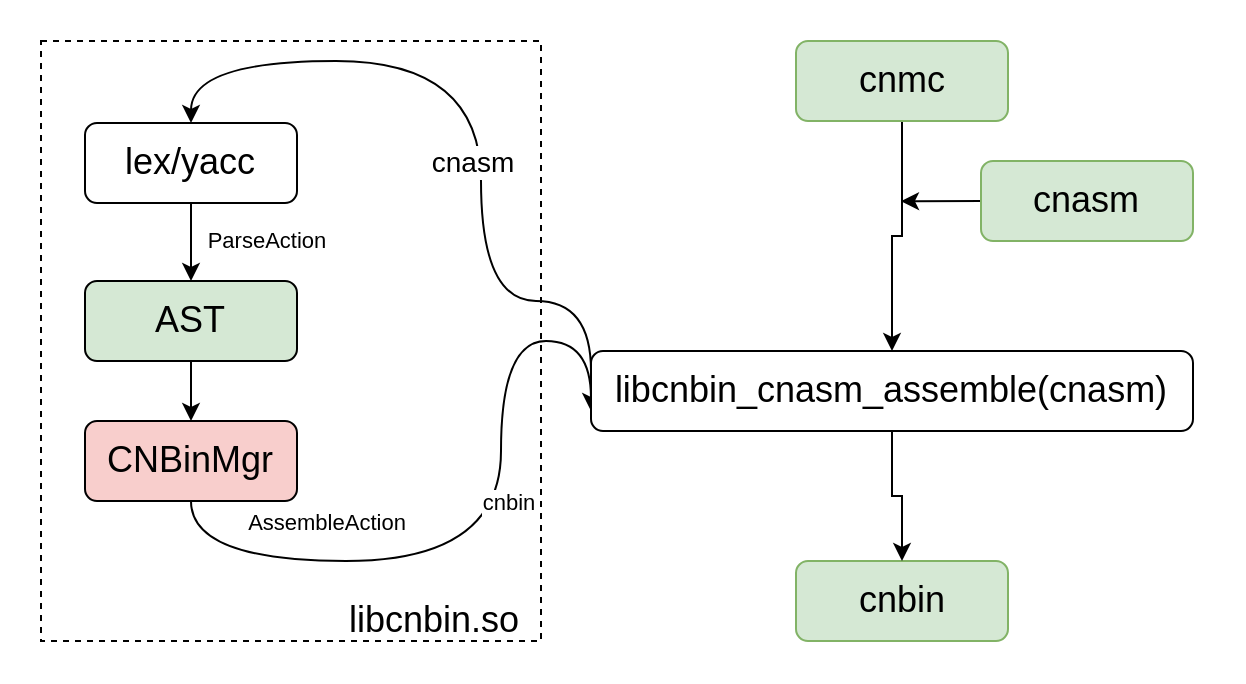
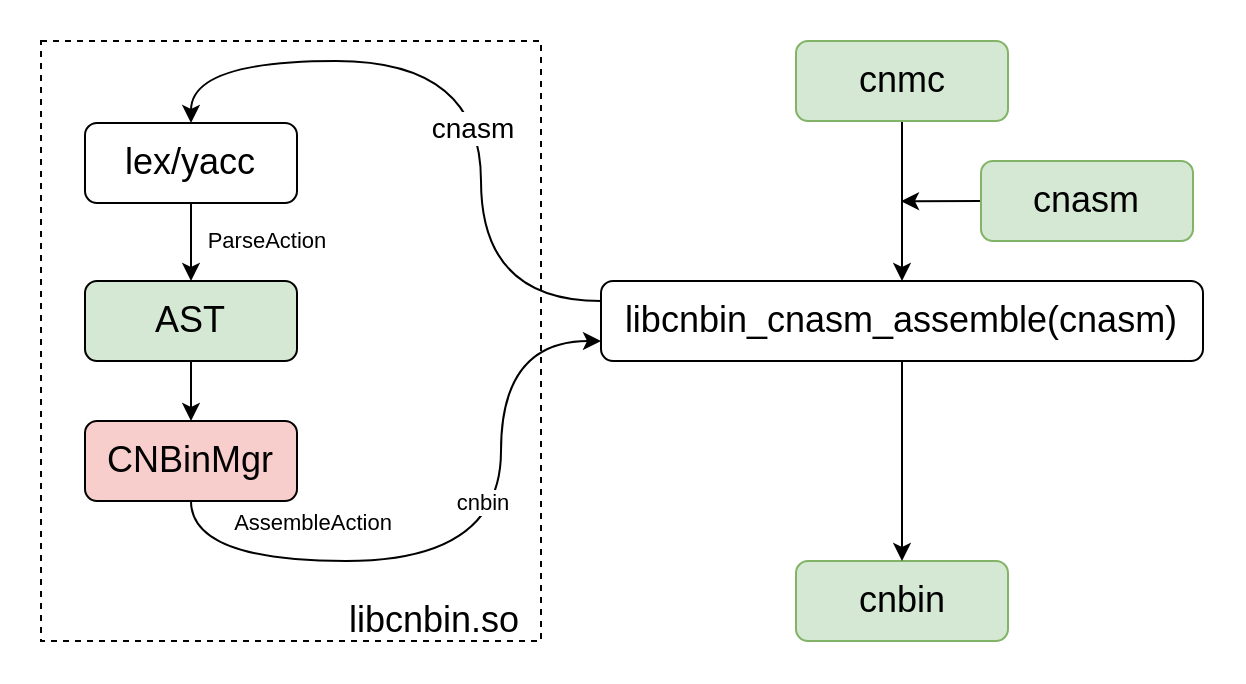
- <mxCell id="20" value="&lt;span style=&quot;font-size: 18px;&quot;&gt;libcnbin_cnasm_assemble(cnasm)&lt;/span&gt;" style="rounded=1;whiteSpace=wrap;html=1;fontSize=12;glass=0;strokeWidth=1;shadow=0;" vertex="1" parent="1"><mxGeometry x="295" y="175" width="301" height="40" as="geometry" /></mxCell>
+ <mxCell id="20" value="&lt;span style=&quot;font-size: 18px;&quot;&gt;libcnbin_cnasm_assemble(cnasm)&lt;/span&gt;" style="rounded=1;whiteSpace=wrap;html=1;fontSize=12;glass=0;strokeWidth=1;shadow=0;" vertex="1" parent="1"><mxGeometry x="300" y="140" width="301" height="40" as="geometry" /></mxCell>
